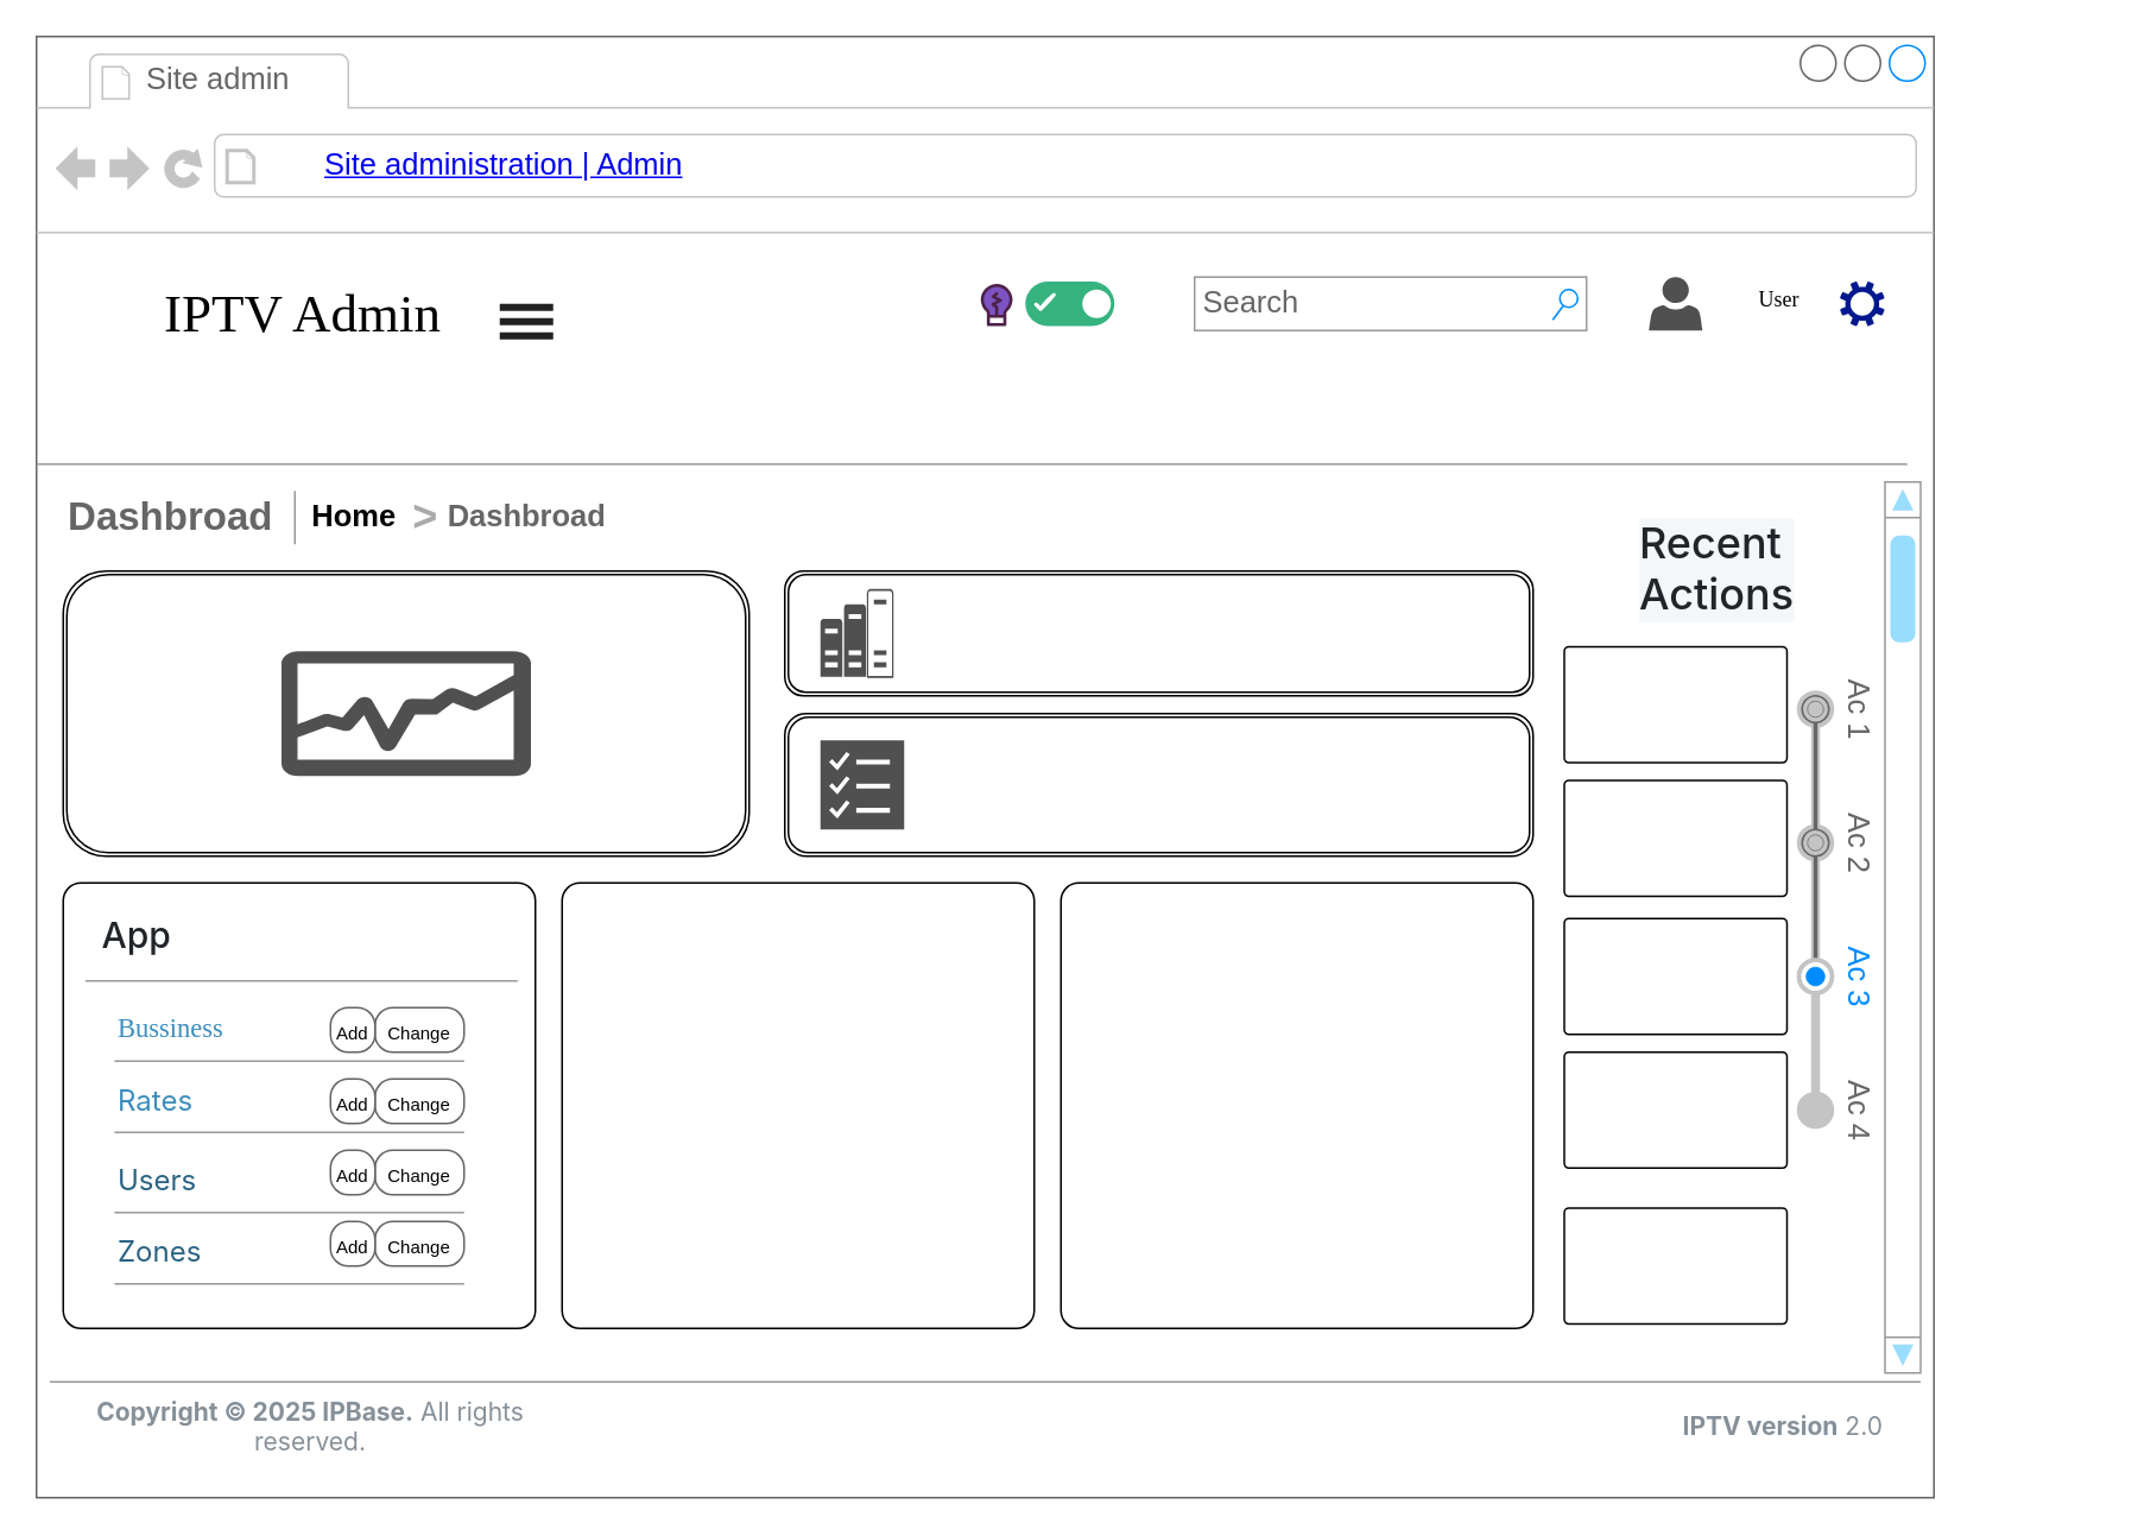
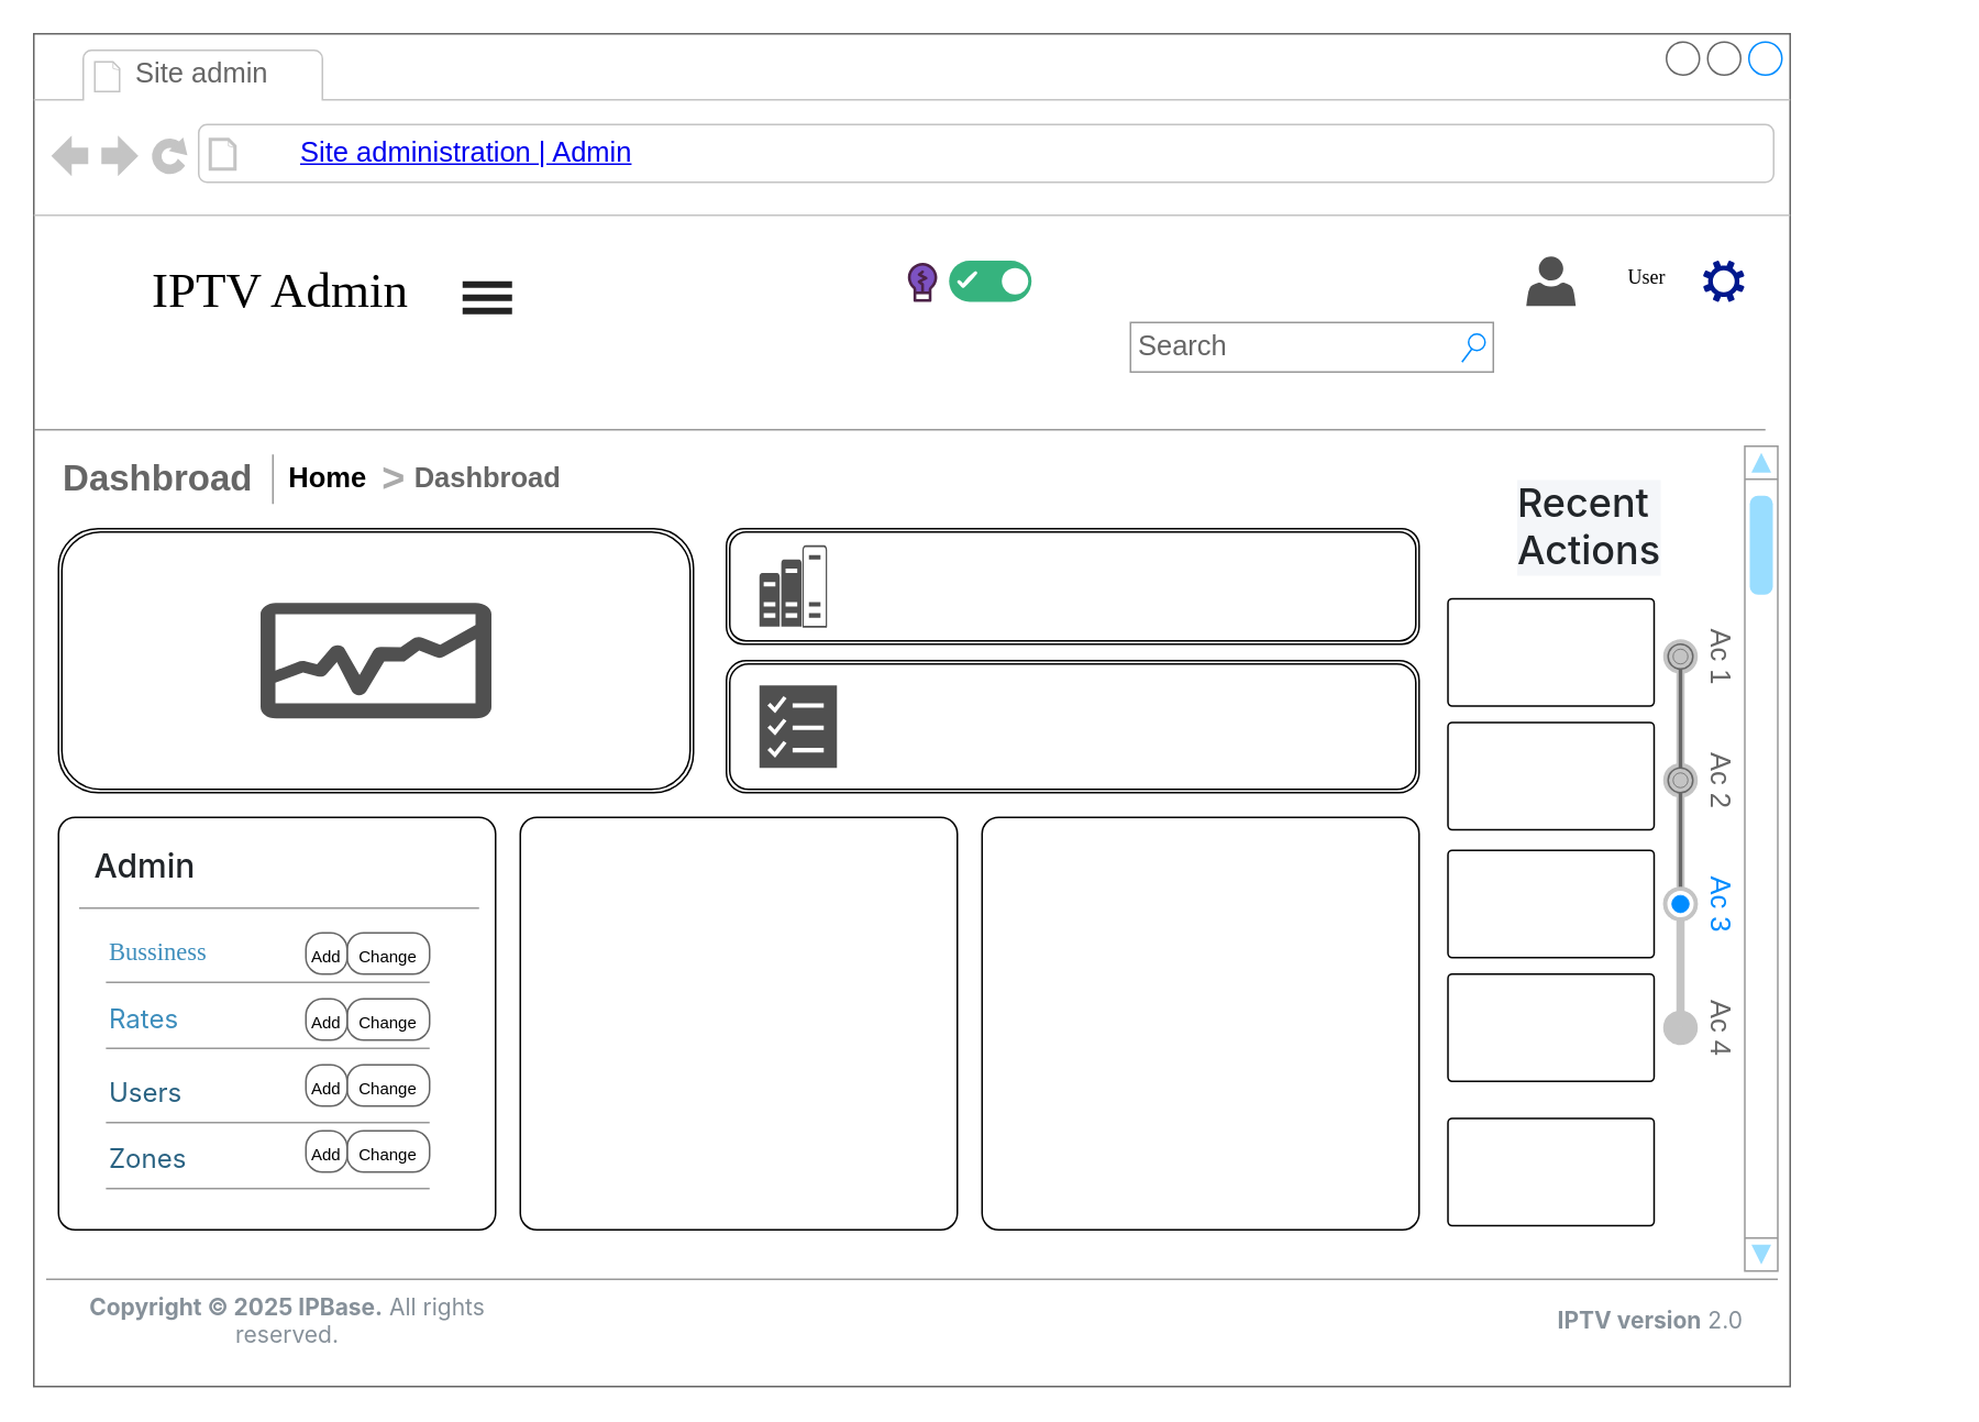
- <mxCell id="7" value="Search" style="strokeWidth=1;shadow=0;dashed=0;align=center;html=1;shape=mxgraph.mockup.forms.searchBox;strokeColor=#999999;mainText=;strokeColor2=#008cff;fontColor=#666666;fontSize=17;align=left;spacingLeft=3;rounded=0;labelBackgroundColor=none;" parent="2" vertex="1"><mxGeometry x="650" y="135" width="220" height="30" as="geometry" /></mxCell>
+ <mxCell id="7" value="Search" style="strokeWidth=1;shadow=0;dashed=0;align=center;html=1;shape=mxgraph.mockup.forms.searchBox;strokeColor=#999999;mainText=;strokeColor2=#008cff;fontColor=#666666;fontSize=17;align=left;spacingLeft=3;rounded=0;labelBackgroundColor=none;" parent="2" vertex="1"><mxGeometry x="665" y="175" width="220" height="30" as="geometry" /></mxCell>
- <mxCell id="10" value="&lt;h5 style=&quot;box-sizing: border-box; font-family: &amp;quot;Source Sans Pro&amp;quot;, -apple-system, BlinkMacSystemFont, &amp;quot;Segoe UI&amp;quot;, Roboto, &amp;quot;Helvetica Neue&amp;quot;, Arial, sans-serif, &amp;quot;Apple Color Emoji&amp;quot;, &amp;quot;Segoe UI Emoji&amp;quot;, &amp;quot;Segoe UI Symbol&amp;quot;; font-weight: 500; line-height: 1.2; color: rgb(33, 37, 41); font-size: 1.25rem; text-wrap-mode: wrap; background-color: rgb(255, 255, 255); margin: 0px !important;&quot; class=&quot;m-0&quot;&gt;App&lt;/h5&gt;" style="text;html=1;points=[];align=left;verticalAlign=top;spacingTop=-4;fontSize=15;fontFamily=Verdana" parent="2" vertex="1"><mxGeometry x="35" y="490" width="170" height="30" as="geometry" /></mxCell>
+ <mxCell id="10" value="&lt;h5 style=&quot;box-sizing: border-box; font-family: &amp;quot;Source Sans Pro&amp;quot;, -apple-system, BlinkMacSystemFont, &amp;quot;Segoe UI&amp;quot;, Roboto, &amp;quot;Helvetica Neue&amp;quot;, Arial, sans-serif, &amp;quot;Apple Color Emoji&amp;quot;, &amp;quot;Segoe UI Emoji&amp;quot;, &amp;quot;Segoe UI Symbol&amp;quot;; font-weight: 500; line-height: 1.2; color: rgb(33, 37, 41); font-size: 1.25rem; text-wrap-mode: wrap; background-color: rgb(255, 255, 255); margin: 0px !important;&quot; class=&quot;m-0&quot;&gt;Admin&lt;/h5&gt;" style="text;html=1;points=[];align=left;verticalAlign=top;spacingTop=-4;fontSize=15;fontFamily=Verdana" parent="2" vertex="1"><mxGeometry x="35" y="490" width="170" height="30" as="geometry" /></mxCell>
